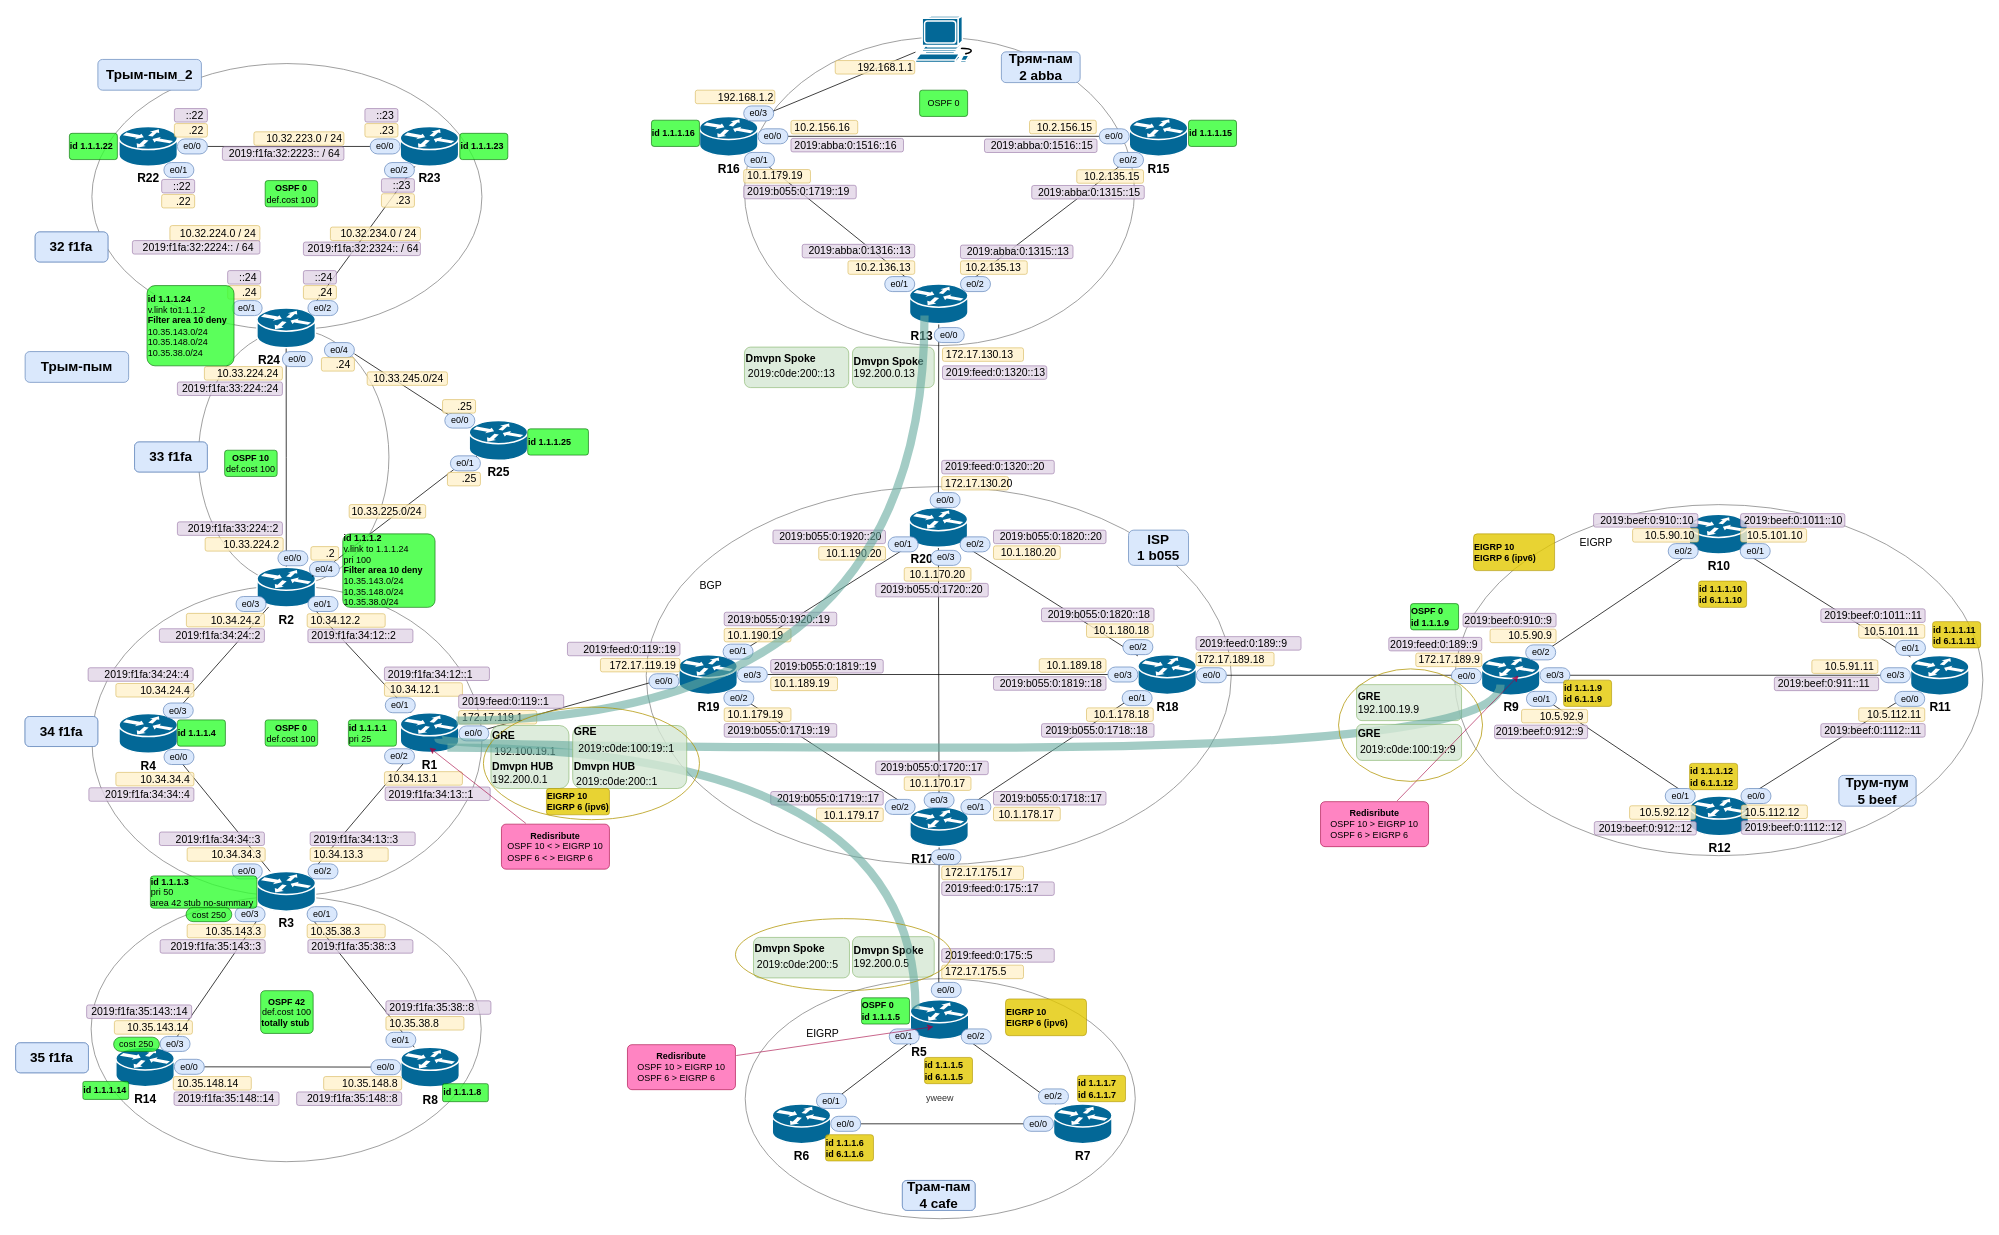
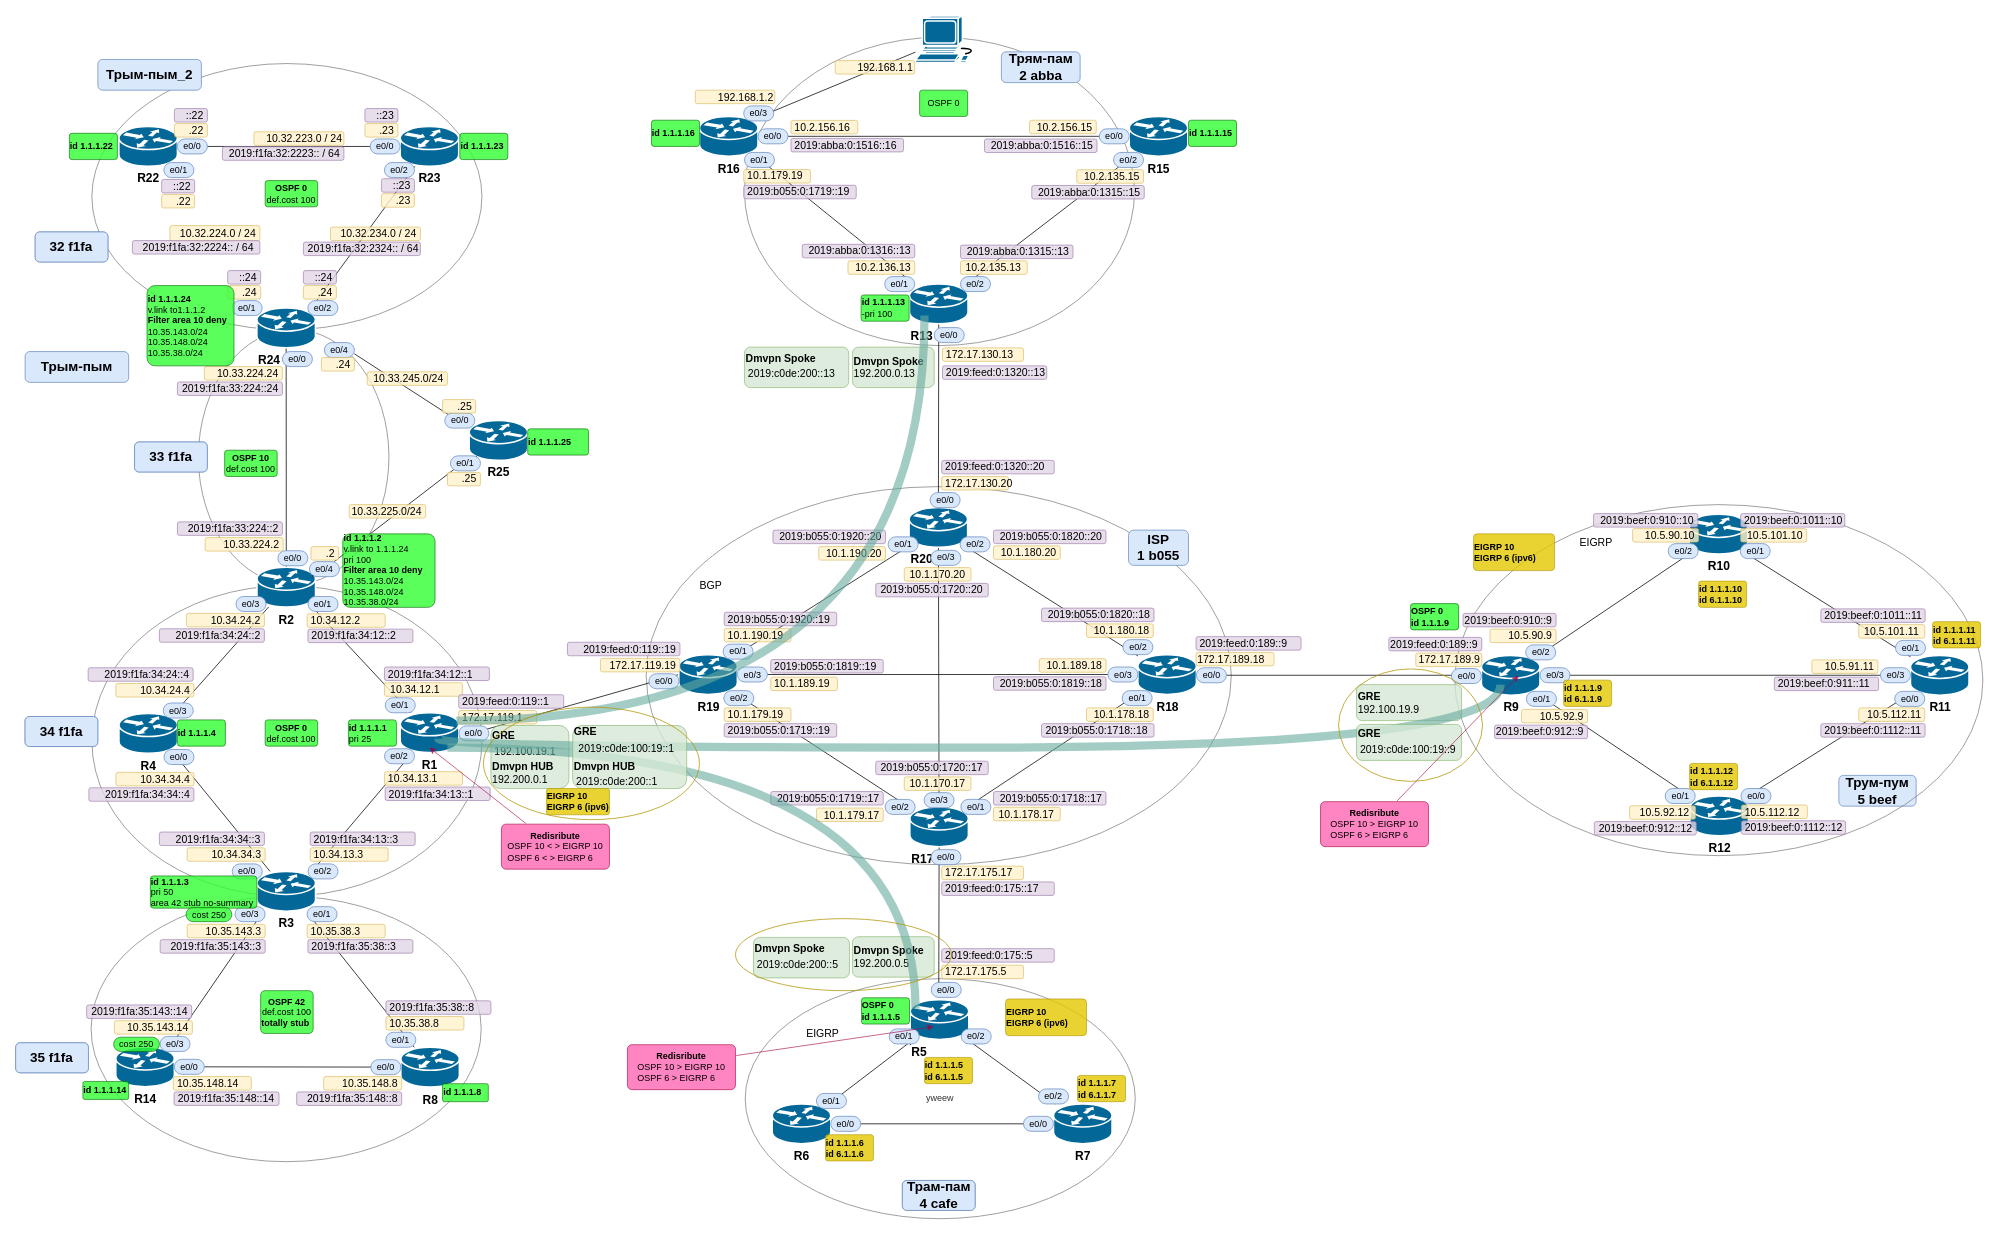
+ <mxCell id="331" value="&lt;b&gt;id 1.1.1.13&lt;br&gt;&lt;/b&gt;-pri 100&lt;br&gt;" style="text;html=1;strokeColor=#006600;fillColor=#33FF33;align=left;verticalAlign=middle;whiteSpace=wrap;rounded=1;labelBorderColor=none;spacingTop=0;spacingBottom=0;spacingLeft=0;spacingRight=0;shadow=0;comic=0;glass=0;spacing=1;arcSize=10;strokeWidth=1;perimeterSpacing=1;imageWidth=24;opacity=80;" parent="311" vertex="1"><mxGeometry x="1147.5" y="392.5" width="64" height="35" as="geometry" /></mxCell>
